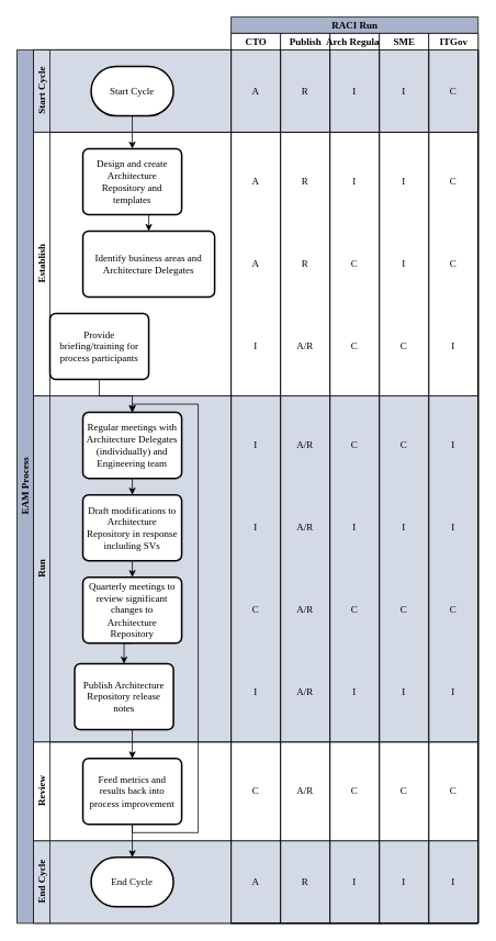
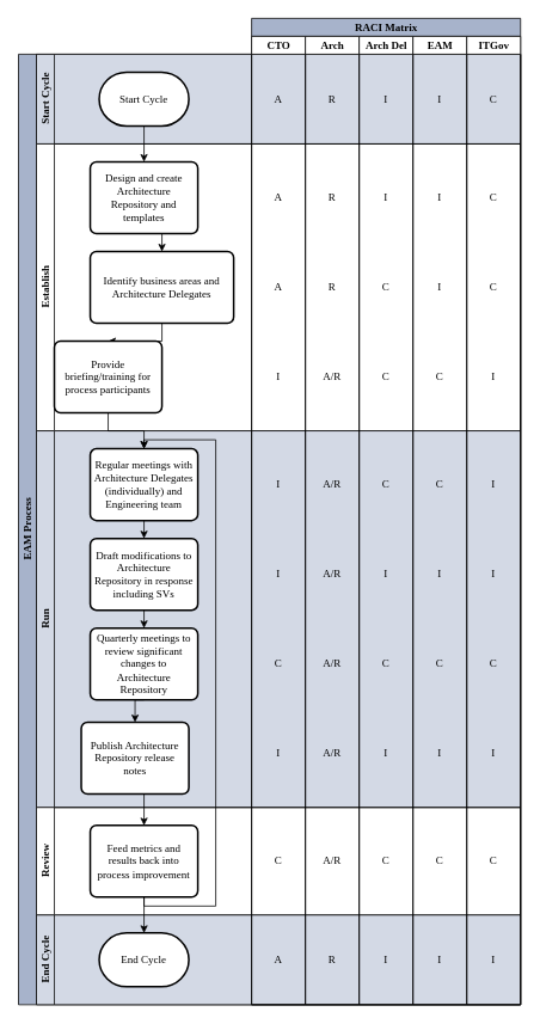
- <mxCell id="39" value="RACI Run" style="swimlane;childLayout=stackLayout;resizeParent=1;resizeParentMax=0;startSize=20;html=1;fillColor=#A7B3CB;fontFamily=Carlito;fontSource=https%3A%2F%2Ffonts.googleapis.com%2Fcss%3Ffamily%3DCarlito;fontStyle=1" parent="1" vertex="1"><mxGeometry x="280" y="20" width="300" height="1100" as="geometry" /></mxCell>
+ <mxCell id="39" value="RACI Matrix" style="swimlane;childLayout=stackLayout;resizeParent=1;resizeParentMax=0;startSize=20;html=1;fillColor=#A7B3CB;fontFamily=Carlito;fontSource=https%3A%2F%2Ffonts.googleapis.com%2Fcss%3Ffamily%3DCarlito;fontStyle=1" parent="1" vertex="1"><mxGeometry x="280" y="20" width="300" height="1100" as="geometry" /></mxCell>
- <mxCell id="50" value="Publish" style="swimlane;startSize=20;html=1;fontFamily=Carlito;fontSource=https%3A%2F%2Ffonts.googleapis.com%2Fcss%3Ffamily%3DCarlito;" parent="39" vertex="1"><mxGeometry x="60" y="20" width="60" height="1080" as="geometry" /></mxCell>
+ <mxCell id="50" value="Arch" style="swimlane;startSize=20;html=1;fontFamily=Carlito;fontSource=https%3A%2F%2Ffonts.googleapis.com%2Fcss%3Ffamily%3DCarlito;" parent="39" vertex="1"><mxGeometry x="60" y="20" width="60" height="1080" as="geometry" /></mxCell>
- <mxCell id="60" value="Arch Regular" style="swimlane;startSize=20;html=1;fontFamily=Carlito;fontSource=https%3A%2F%2Ffonts.googleapis.com%2Fcss%3Ffamily%3DCarlito;" parent="39" vertex="1"><mxGeometry x="120" y="20" width="60" height="1080" as="geometry" /></mxCell>
+ <mxCell id="60" value="Arch Del" style="swimlane;startSize=20;html=1;fontFamily=Carlito;fontSource=https%3A%2F%2Ffonts.googleapis.com%2Fcss%3Ffamily%3DCarlito;" parent="39" vertex="1"><mxGeometry x="120" y="20" width="60" height="1080" as="geometry" /></mxCell>
- <mxCell id="68" value="SME" style="swimlane;startSize=20;html=1;fontFamily=Carlito;fontSource=https%3A%2F%2Ffonts.googleapis.com%2Fcss%3Ffamily%3DCarlito;" parent="39" vertex="1"><mxGeometry x="180" y="20" width="60" height="1080" as="geometry" /></mxCell>
+ <mxCell id="68" value="EAM" style="swimlane;startSize=20;html=1;fontFamily=Carlito;fontSource=https%3A%2F%2Ffonts.googleapis.com%2Fcss%3Ffamily%3DCarlito;" parent="39" vertex="1"><mxGeometry x="180" y="20" width="60" height="1080" as="geometry" /></mxCell>
+ <mxCell id="9" style="edgeStyle=orthogonalEdgeStyle;rounded=0;orthogonalLoop=1;jettySize=auto;html=1;exitX=0.5;exitY=1;exitDx=0;exitDy=0;entryX=0.5;entryY=0;entryDx=0;entryDy=0;fontFamily=Carlito;fontSource=https%3A%2F%2Ffonts.googleapis.com%2Fcss%3Ffamily%3DCarlito;" parent="6" source="10" target="11" edge="1"><mxGeometry relative="1" as="geometry" /></mxCell>
